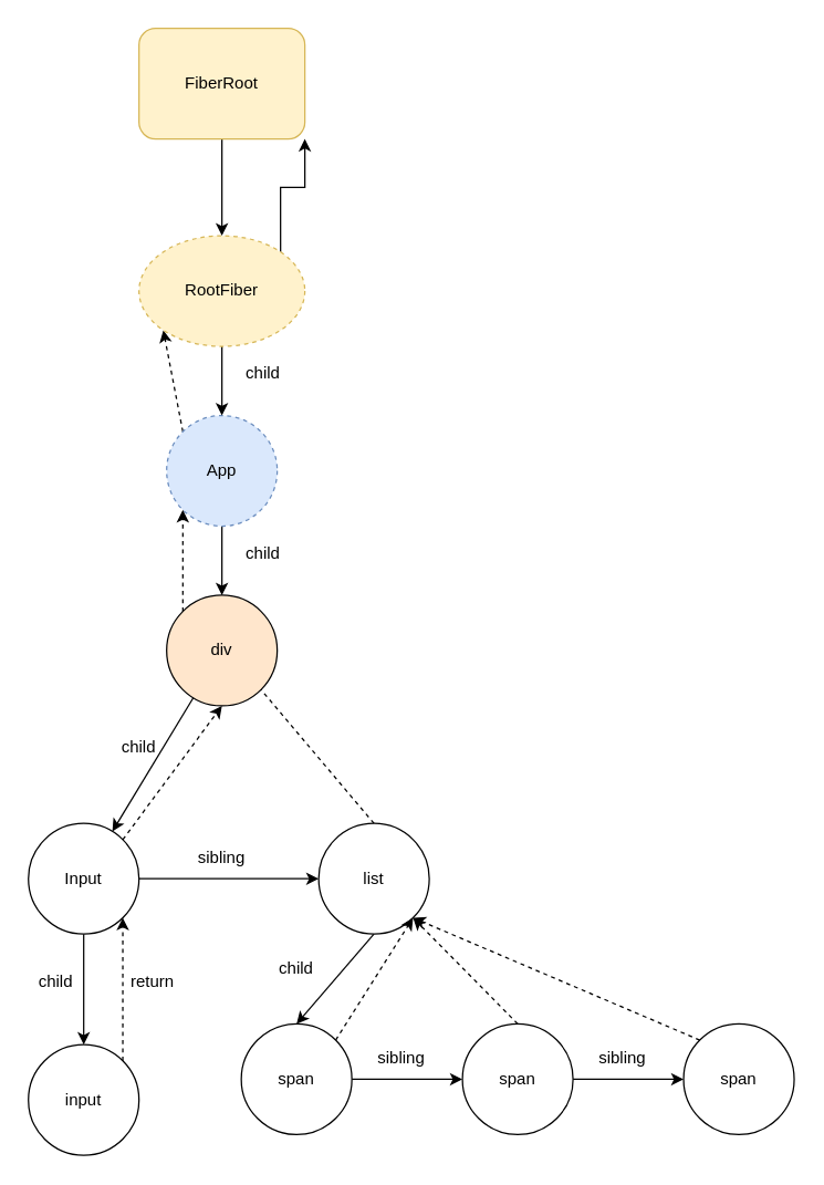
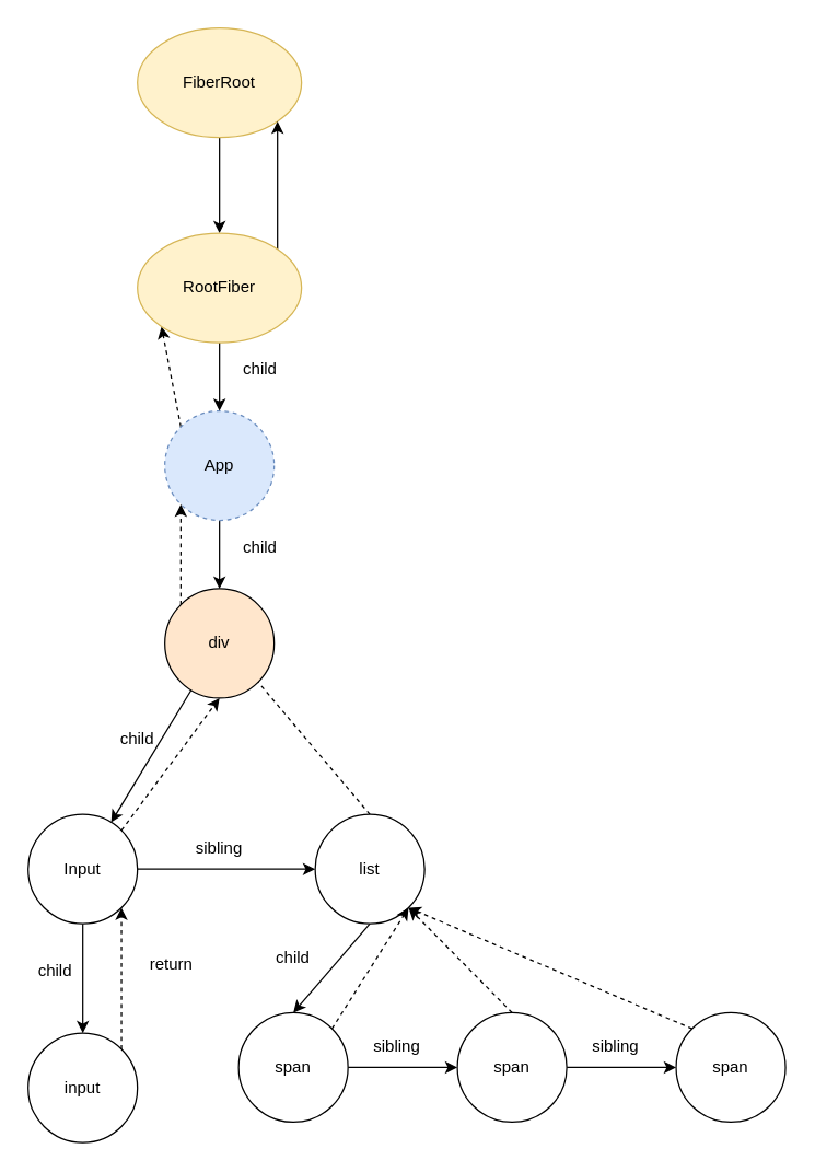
- <mxCell id="6" value="FiberRoot" style="whiteSpace=wrap;html=1;fillColor=#fff2cc;strokeColor=#d6b656;rounded=1;" vertex="1" parent="1"><mxGeometry x="100" y="20" width="120" height="80" as="geometry" /></mxCell>
+ <mxCell id="6" value="FiberRoot" style="ellipse;whiteSpace=wrap;html=1;fillColor=#fff2cc;strokeColor=#d6b656;" vertex="1" parent="1"><mxGeometry x="100" y="20" width="120" height="80" as="geometry" /></mxCell>
- <mxCell id="9" value="RootFiber" style="ellipse;whiteSpace=wrap;html=1;fillColor=#fff2cc;strokeColor=#d6b656;dashed=1;" vertex="1" parent="1"><mxGeometry x="100" y="170" width="120" height="80" as="geometry" /></mxCell>
+ <mxCell id="9" value="RootFiber" style="ellipse;whiteSpace=wrap;html=1;fillColor=#fff2cc;strokeColor=#d6b656;" vertex="1" parent="1"><mxGeometry x="100" y="170" width="120" height="80" as="geometry" /></mxCell>
- <mxCell id="27" value="return" style="text;html=1;strokeColor=none;fillColor=none;align=center;verticalAlign=middle;whiteSpace=wrap;rounded=0;" vertex="1" parent="1"><mxGeometry x="90" y="700" width="40" height="20" as="geometry" /></mxCell>
+ <mxCell id="27" value="return" style="text;html=1;strokeColor=none;fillColor=none;align=center;verticalAlign=middle;whiteSpace=wrap;rounded=0;" vertex="1" parent="1"><mxGeometry x="105" y="695" width="40" height="20" as="geometry" /></mxCell>
